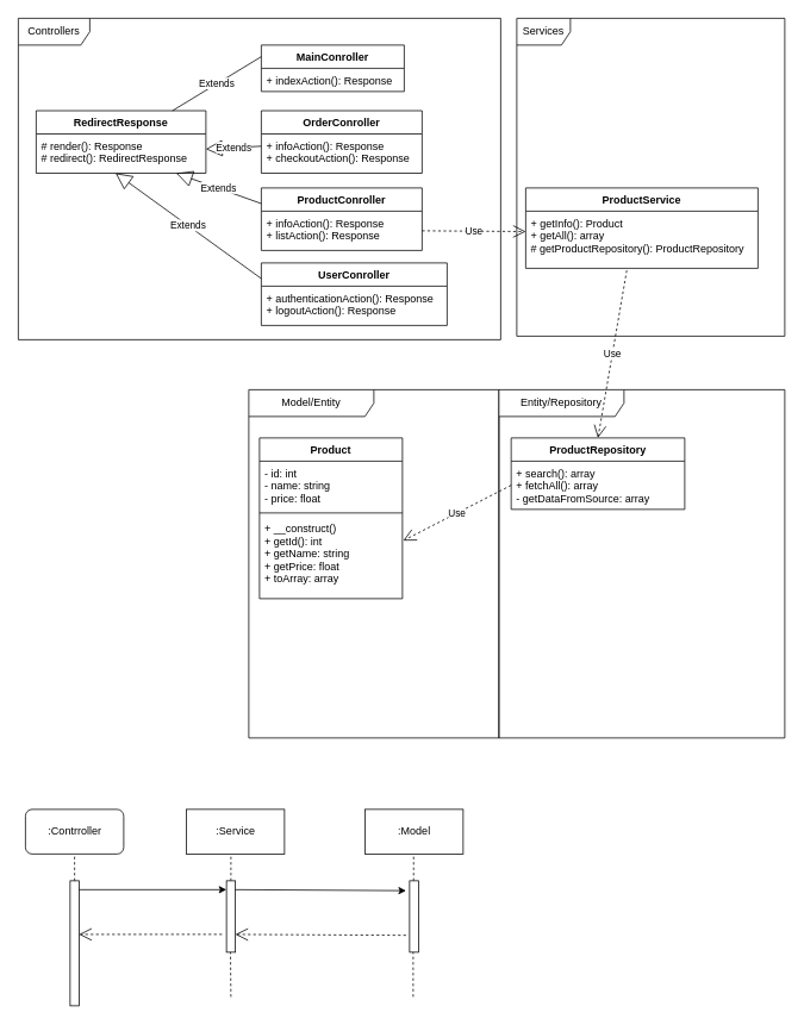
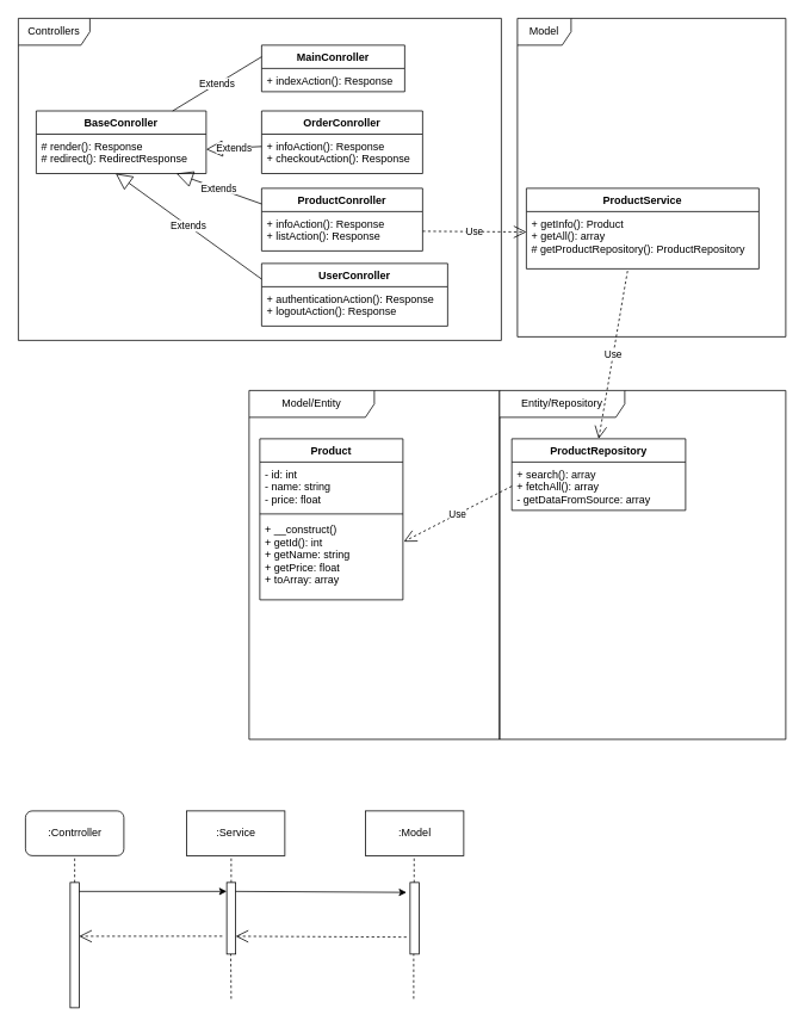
- <mxCell id="2" value="Services" style="shape=umlFrame;whiteSpace=wrap;html=1;" vertex="1" parent="1"><mxGeometry x="578" y="20" width="300" height="356" as="geometry" /></mxCell>
+ <mxCell id="2" value="Model" style="shape=umlFrame;whiteSpace=wrap;html=1;" vertex="1" parent="1"><mxGeometry x="578" y="20" width="300" height="356" as="geometry" /></mxCell>
- <mxCell id="11" value="RedirectResponse" style="swimlane;fontStyle=1;align=center;verticalAlign=top;childLayout=stackLayout;horizontal=1;startSize=26;horizontalStack=0;resizeParent=1;resizeParentMax=0;resizeLast=0;collapsible=1;marginBottom=0;" vertex="1" parent="9"><mxGeometry x="20" y="103.5" width="190" height="70" as="geometry" /></mxCell>
+ <mxCell id="11" value="BaseConroller" style="swimlane;fontStyle=1;align=center;verticalAlign=top;childLayout=stackLayout;horizontal=1;startSize=26;horizontalStack=0;resizeParent=1;resizeParentMax=0;resizeLast=0;collapsible=1;marginBottom=0;" vertex="1" parent="9"><mxGeometry x="20" y="103.5" width="190" height="70" as="geometry" /></mxCell>
